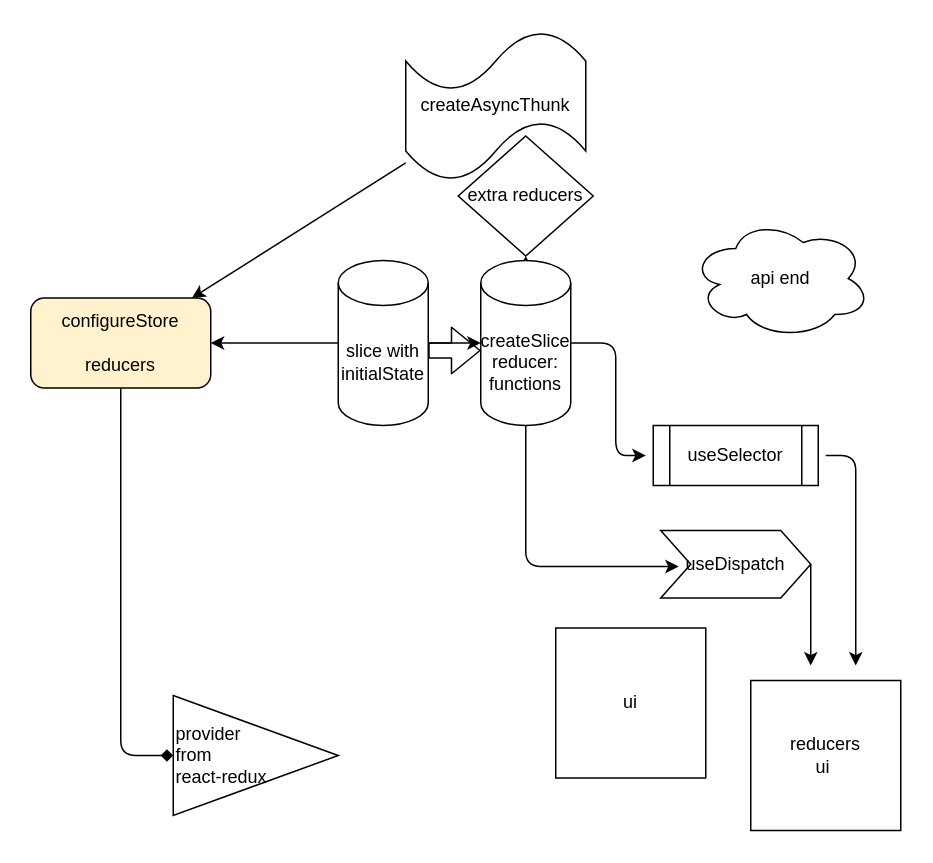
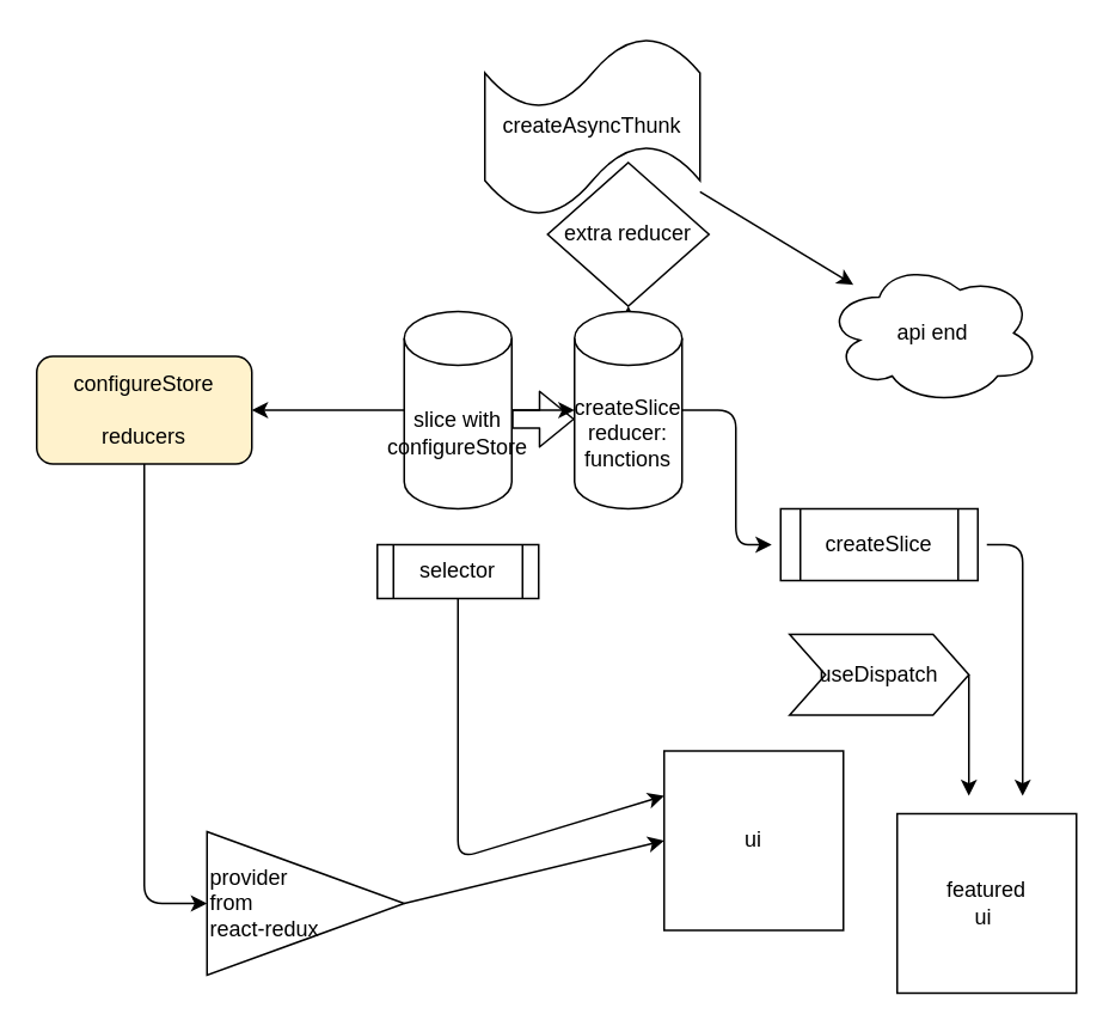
- <mxCell id="23" value="extra reducers" style="rhombus;whiteSpace=wrap;html=1;" vertex="1" parent="1"><mxGeometry x="305" y="90" width="90" height="80" as="geometry" /></mxCell>
+ <mxCell id="23" value="extra reducer" style="rhombus;whiteSpace=wrap;html=1;" vertex="1" parent="1"><mxGeometry x="305" y="90" width="90" height="80" as="geometry" /></mxCell>
- <mxCell id="24" style="edgeStyle=none;html=1;" edge="1" parent="1" source="25" target="3"><mxGeometry relative="1" as="geometry"><mxPoint x="450" y="70" as="targetPoint" /></mxGeometry></mxCell>
+ <mxCell id="24" style="edgeStyle=none;html=1;" edge="1" parent="1" source="25" target="26"><mxGeometry relative="1" as="geometry"><mxPoint x="450" y="70" as="targetPoint" /></mxGeometry></mxCell>
- <mxCell id="9" value="slice with initialState&lt;br&gt;" style="shape=cylinder3;whiteSpace=wrap;html=1;boundedLbl=1;backgroundOutline=1;size=15;" parent="1" vertex="1"><mxGeometry x="225" y="173" width="60" height="110" as="geometry" /></mxCell>
+ <mxCell id="9" value="slice with configureStore&lt;br&gt;" style="shape=cylinder3;whiteSpace=wrap;html=1;boundedLbl=1;backgroundOutline=1;size=15;" parent="1" vertex="1"><mxGeometry x="225" y="173" width="60" height="110" as="geometry" /></mxCell>
- <mxCell id="20" value="useSelector" style="shape=process;whiteSpace=wrap;html=1;backgroundOutline=1;" parent="1" vertex="1"><mxGeometry x="435" y="283" width="110" height="40" as="geometry" /></mxCell>
+ <mxCell id="20" value="createSlice" style="shape=process;whiteSpace=wrap;html=1;backgroundOutline=1;" parent="1" vertex="1"><mxGeometry x="435" y="283" width="110" height="40" as="geometry" /></mxCell>
+ <mxCell id="11" value="selector" style="shape=process;whiteSpace=wrap;html=1;backgroundOutline=1;" parent="1" vertex="1"><mxGeometry x="210" y="303" width="90" height="30" as="geometry" /></mxCell>
- <mxCell id="13" style="edgeStyle=none;html=1;entryX=0.12;entryY=0.533;entryDx=0;entryDy=0;entryPerimeter=0;" parent="1" source="16" target="18" edge="1"><mxGeometry relative="1" as="geometry"><Array as="points"><mxPoint x="350" y="377" /></Array></mxGeometry></mxCell>
+ <mxCell id="10" style="edgeStyle=none;html=1;exitX=0.5;exitY=1;exitDx=0;exitDy=0;entryX=0;entryY=0.25;entryDx=0;entryDy=0;" parent="1" source="11" target="4" edge="1"><mxGeometry relative="1" as="geometry"><mxPoint x="490" y="653" as="targetPoint" /><Array as="points"><mxPoint x="255" y="478" /></Array></mxGeometry></mxCell>
+ <mxCell id="5" style="edgeStyle=none;html=1;exitX=1;exitY=0.5;exitDx=0;exitDy=0;entryX=0;entryY=0.5;entryDx=0;entryDy=0;" parent="1" source="6" target="4" edge="1"><mxGeometry relative="1" as="geometry"><Array as="points" /></mxGeometry></mxCell>
- <mxCell id="2" style="edgeStyle=none;html=1;exitX=0.5;exitY=1;exitDx=0;exitDy=0;entryX=0;entryY=0.5;entryDx=0;entryDy=0;endArrow=diamond;" parent="1" source="3" target="6" edge="1"><mxGeometry relative="1" as="geometry"><mxPoint x="80" y="393" as="targetPoint" /><Array as="points"><mxPoint x="80" y="383" /><mxPoint x="80" y="503" /></Array></mxGeometry></mxCell>
+ <mxCell id="2" style="edgeStyle=none;html=1;exitX=0.5;exitY=1;exitDx=0;exitDy=0;entryX=0;entryY=0.5;entryDx=0;entryDy=0;" parent="1" source="3" target="6" edge="1"><mxGeometry relative="1" as="geometry"><mxPoint x="80" y="393" as="targetPoint" /><Array as="points"><mxPoint x="80" y="383" /><mxPoint x="80" y="503" /></Array></mxGeometry></mxCell>
- <mxCell id="21" value="reducers&lt;br&gt;ui&amp;nbsp;" style="whiteSpace=wrap;html=1;aspect=fixed;" parent="1" vertex="1"><mxGeometry x="500" y="453" width="100" height="100" as="geometry" /></mxCell>
+ <mxCell id="21" value="featured&lt;br&gt;ui&amp;nbsp;" style="whiteSpace=wrap;html=1;aspect=fixed;" parent="1" vertex="1"><mxGeometry x="500" y="453" width="100" height="100" as="geometry" /></mxCell>
